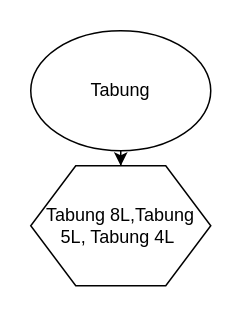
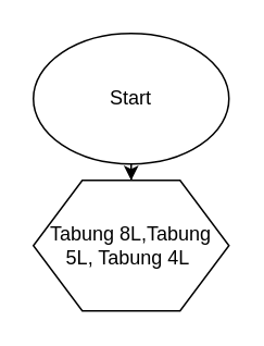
- <mxCell id="3" value="Tabung" style="ellipse;whiteSpace=wrap;html=1;" vertex="1" parent="1"><mxGeometry x="20" y="20" width="120" height="80" as="geometry" /></mxCell>
+ <mxCell id="3" value="Start" style="ellipse;whiteSpace=wrap;html=1;" vertex="1" parent="1"><mxGeometry x="20" y="20" width="120" height="80" as="geometry" /></mxCell>
